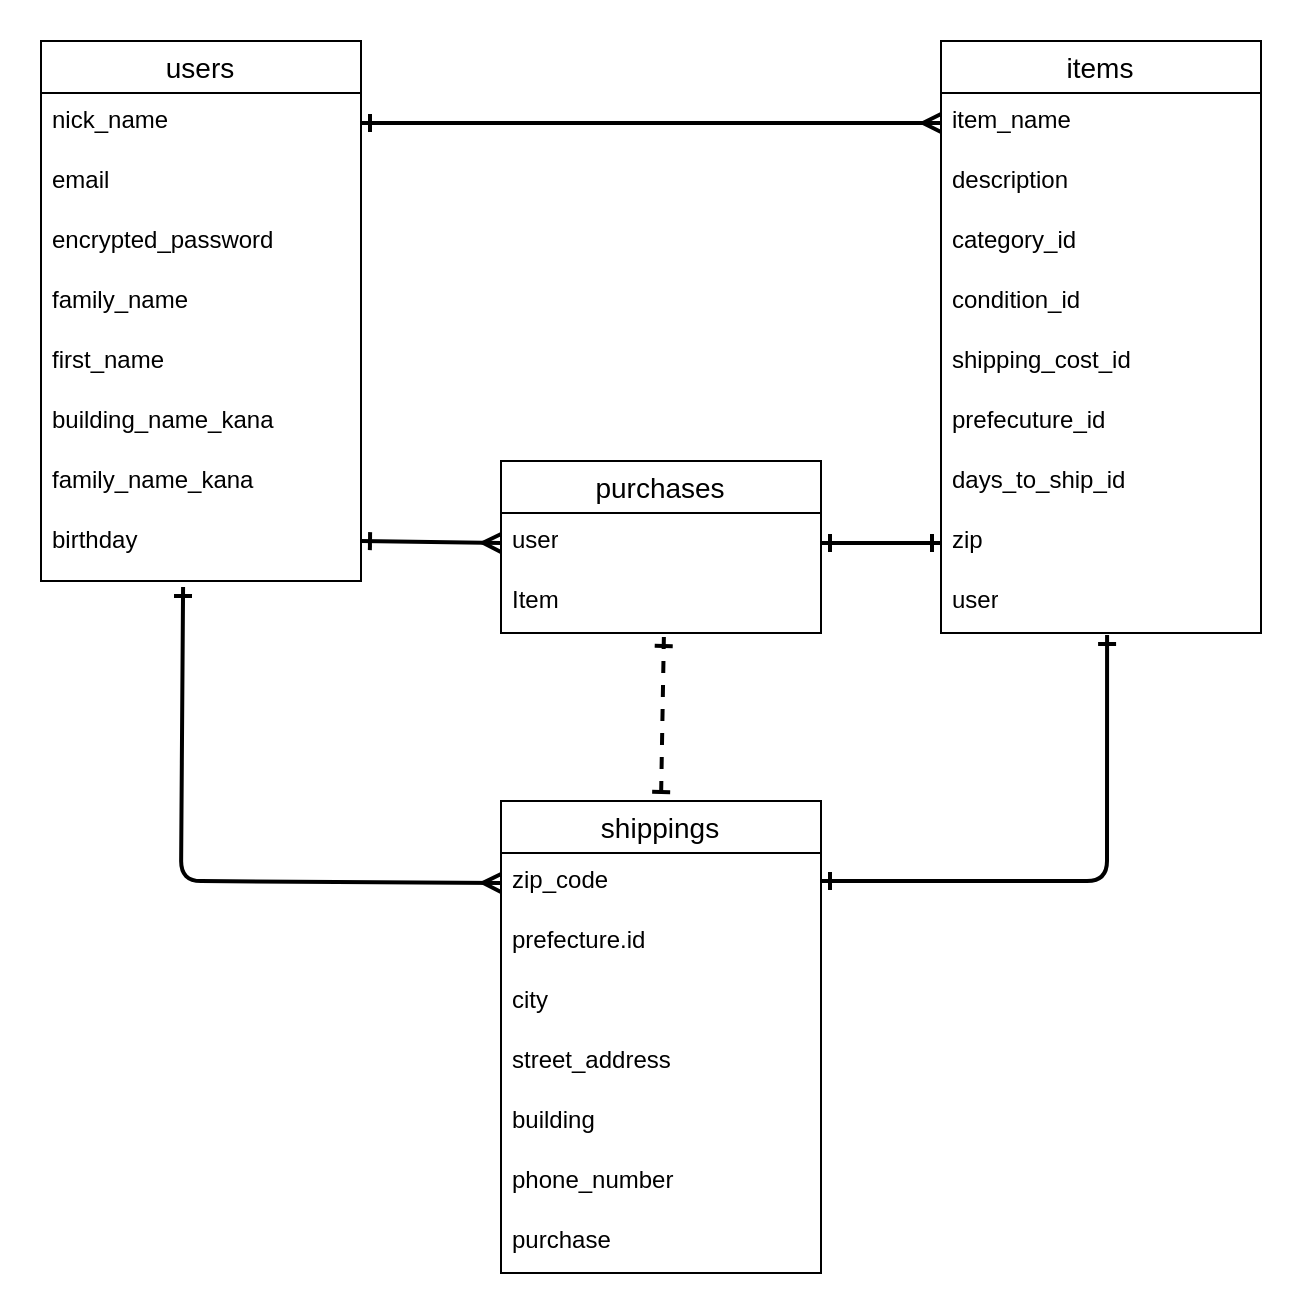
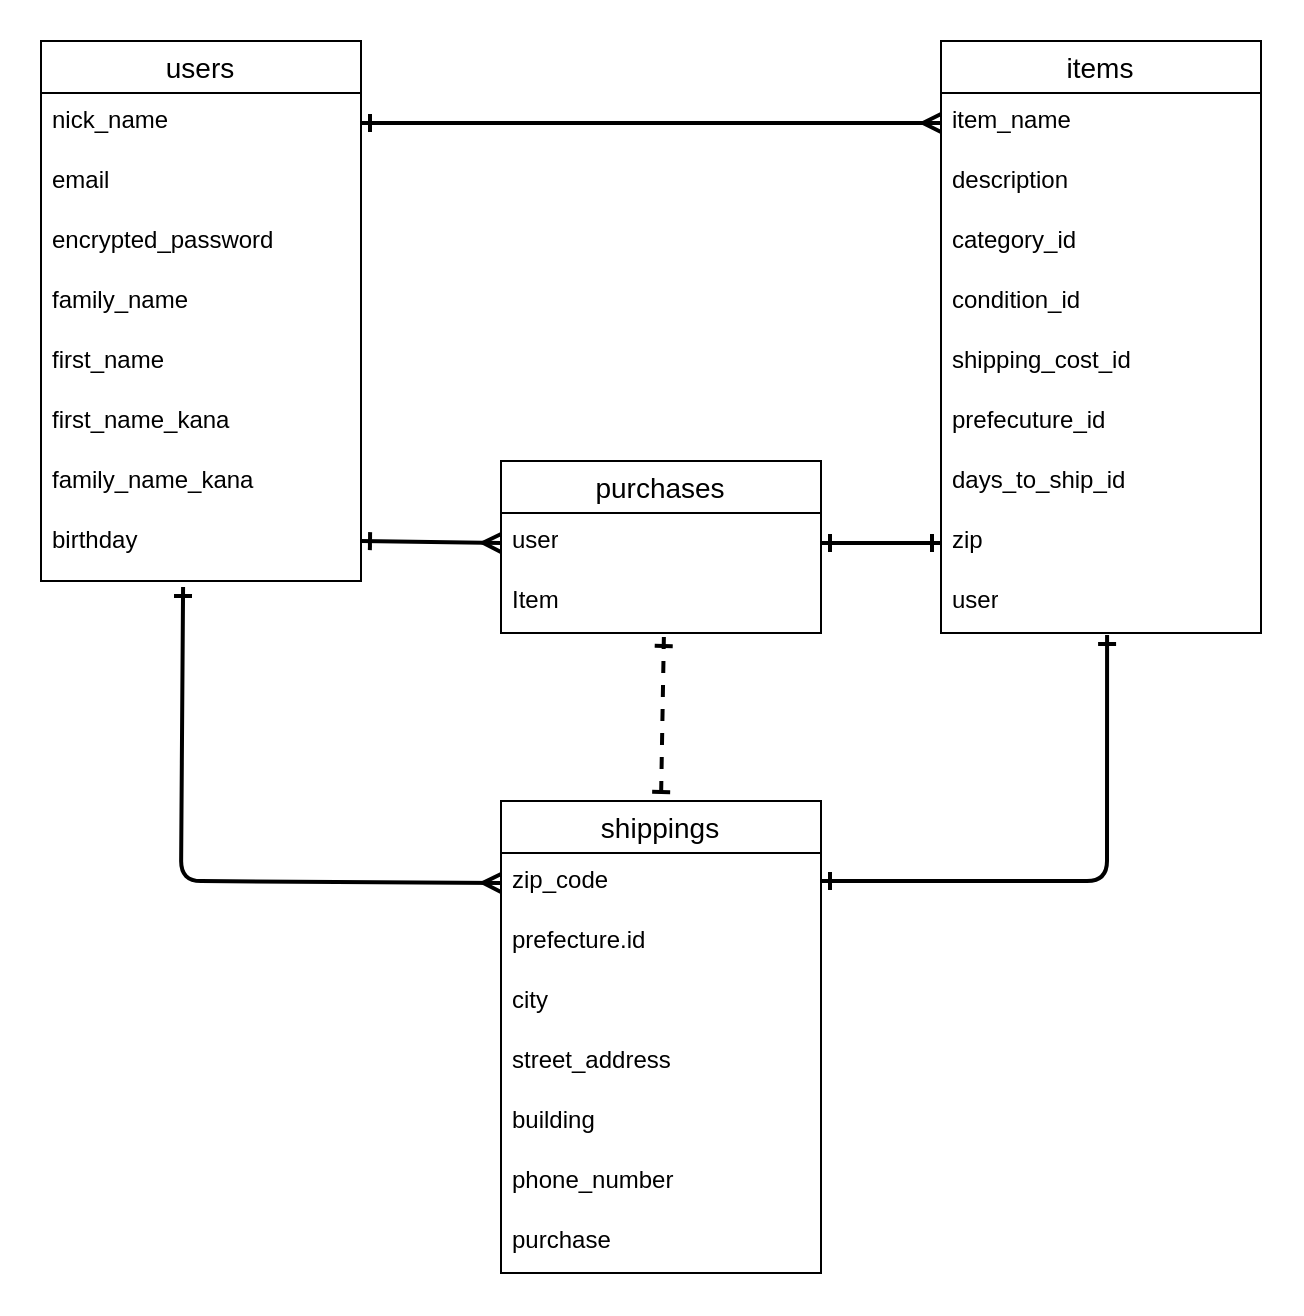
- <mxCell id="8" value="building_name_kana" style="text;strokeColor=none;fillColor=none;spacingLeft=4;spacingRight=4;overflow=hidden;rotatable=0;points=[[0,0.5],[1,0.5]];portConstraint=eastwest;fontSize=12;whiteSpace=wrap;html=1;" parent="2" vertex="1"><mxGeometry y="176" width="160" height="30" as="geometry" /></mxCell>
+ <mxCell id="8" value="first_name_kana" style="text;strokeColor=none;fillColor=none;spacingLeft=4;spacingRight=4;overflow=hidden;rotatable=0;points=[[0,0.5],[1,0.5]];portConstraint=eastwest;fontSize=12;whiteSpace=wrap;html=1;" parent="2" vertex="1"><mxGeometry y="176" width="160" height="30" as="geometry" /></mxCell>
